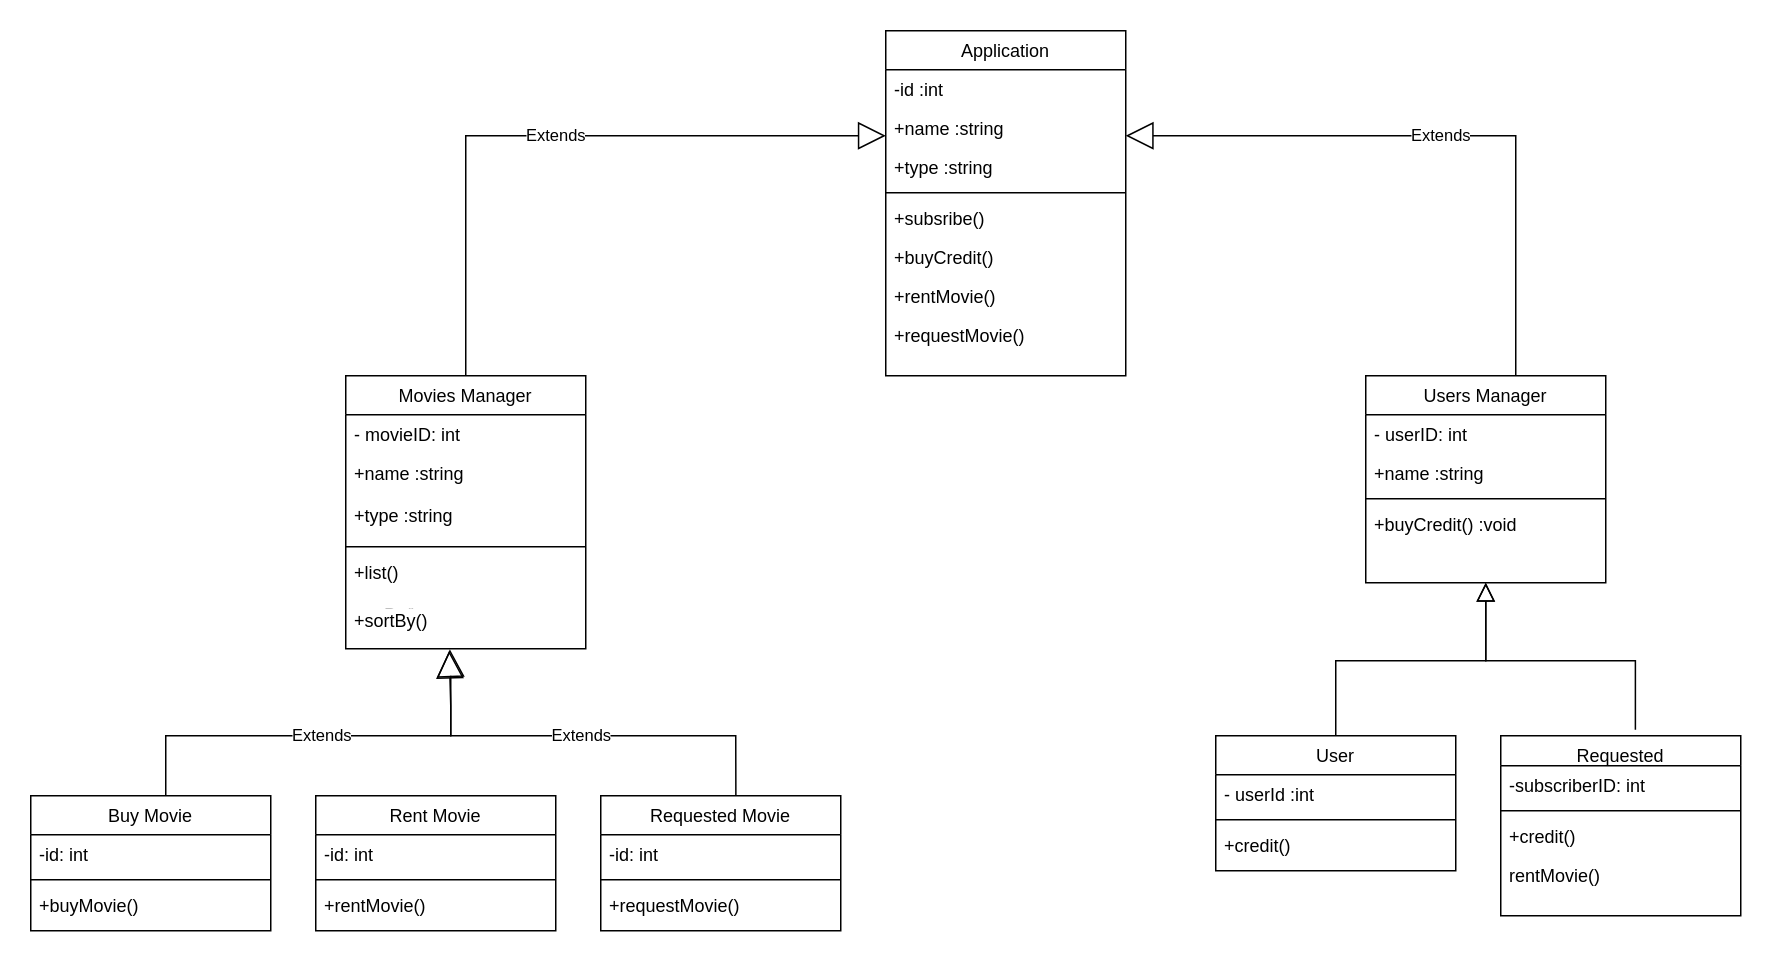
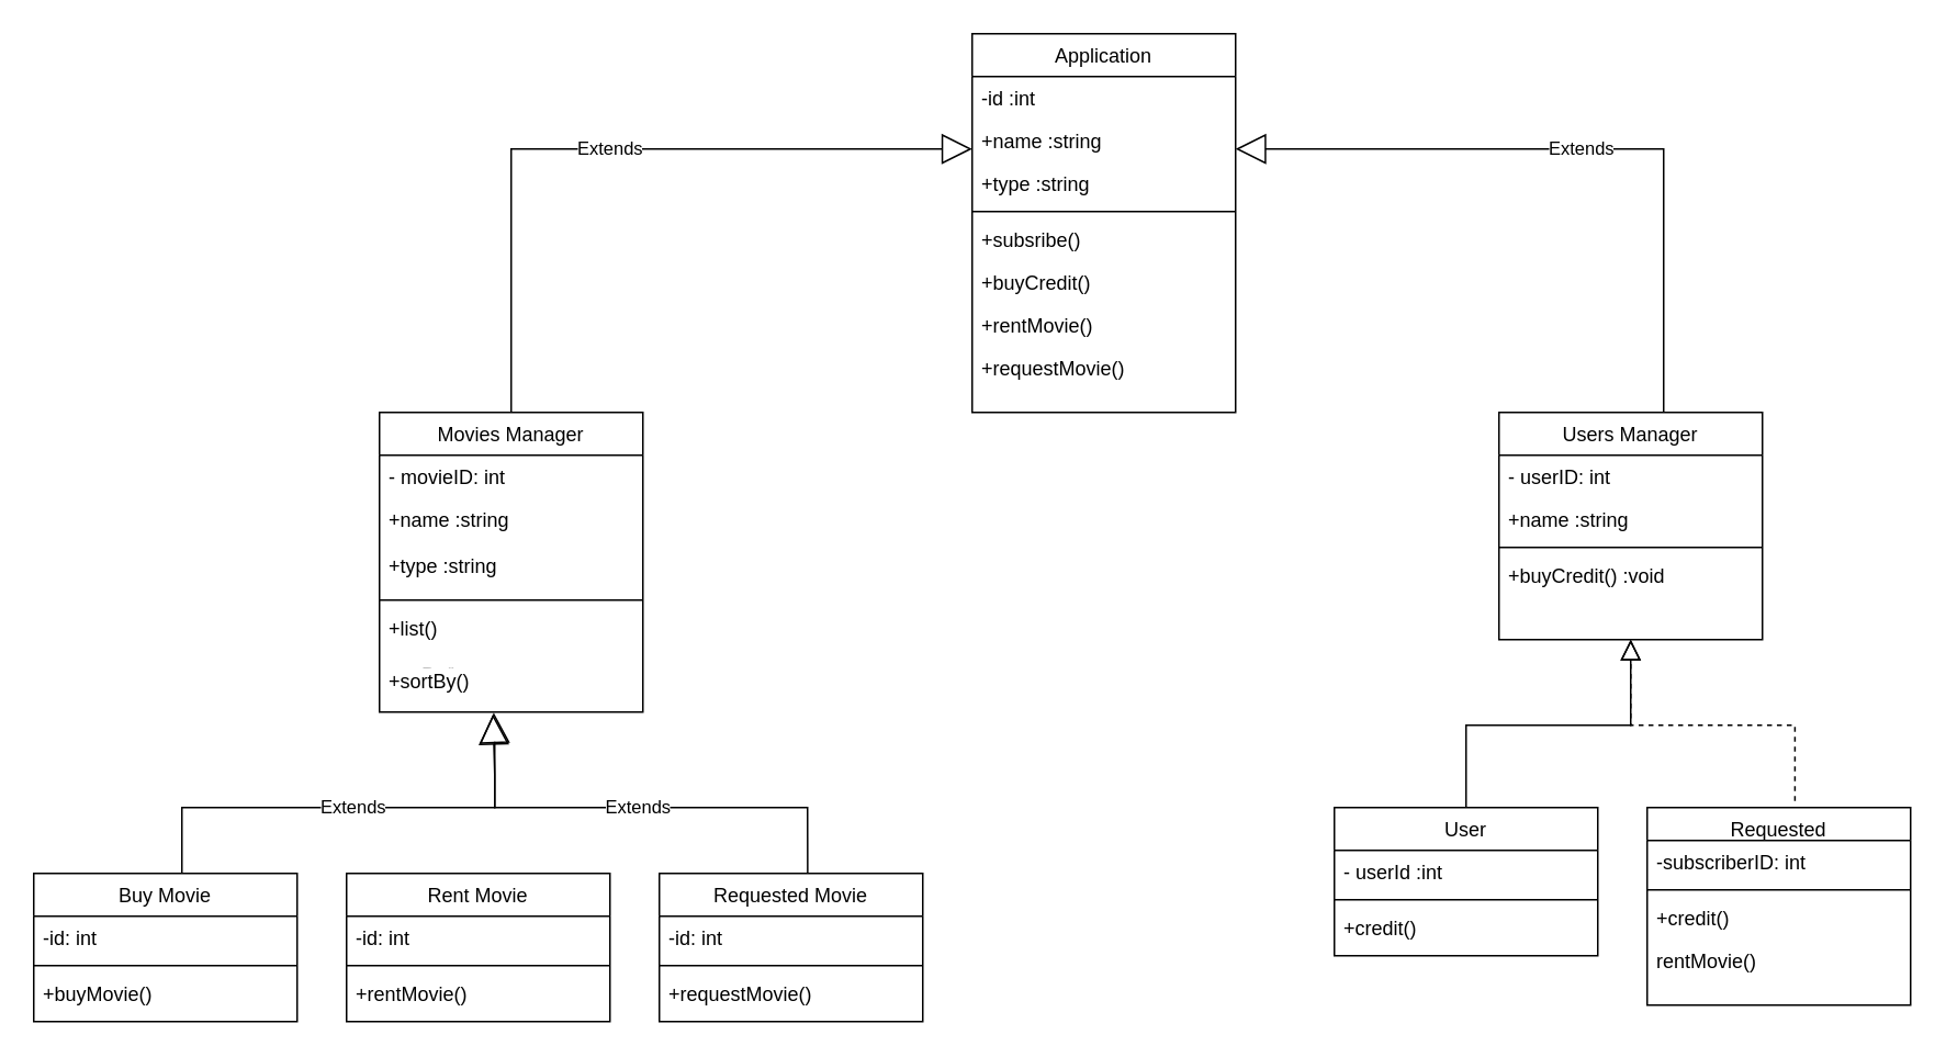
- <mxCell id="26" value="" style="endArrow=block;endSize=10;endFill=0;shadow=0;strokeWidth=1;rounded=0;edgeStyle=elbowEdgeStyle;elbow=vertical;exitX=0.561;exitY=-0.033;exitDx=0;exitDy=0;exitPerimeter=0;entryX=0.5;entryY=1;entryDx=0;entryDy=0;" parent="1" source="20" target="15" edge="1"><mxGeometry width="160" relative="1" as="geometry"><mxPoint x="900" y="500" as="sourcePoint" /><mxPoint x="1020" y="390" as="targetPoint" /><Array as="points"><mxPoint x="1040" y="440" /></Array></mxGeometry></mxCell>
+ <mxCell id="26" value="" style="endArrow=block;endSize=10;endFill=0;shadow=0;strokeWidth=1;rounded=0;edgeStyle=elbowEdgeStyle;elbow=vertical;exitX=0.561;exitY=-0.033;exitDx=0;exitDy=0;exitPerimeter=0;entryX=0.5;entryY=1;entryDx=0;entryDy=0;dashed=1;" parent="1" source="20" target="15" edge="1"><mxGeometry width="160" relative="1" as="geometry"><mxPoint x="900" y="500" as="sourcePoint" /><mxPoint x="1020" y="390" as="targetPoint" /><Array as="points"><mxPoint x="1040" y="440" /></Array></mxGeometry></mxCell>
